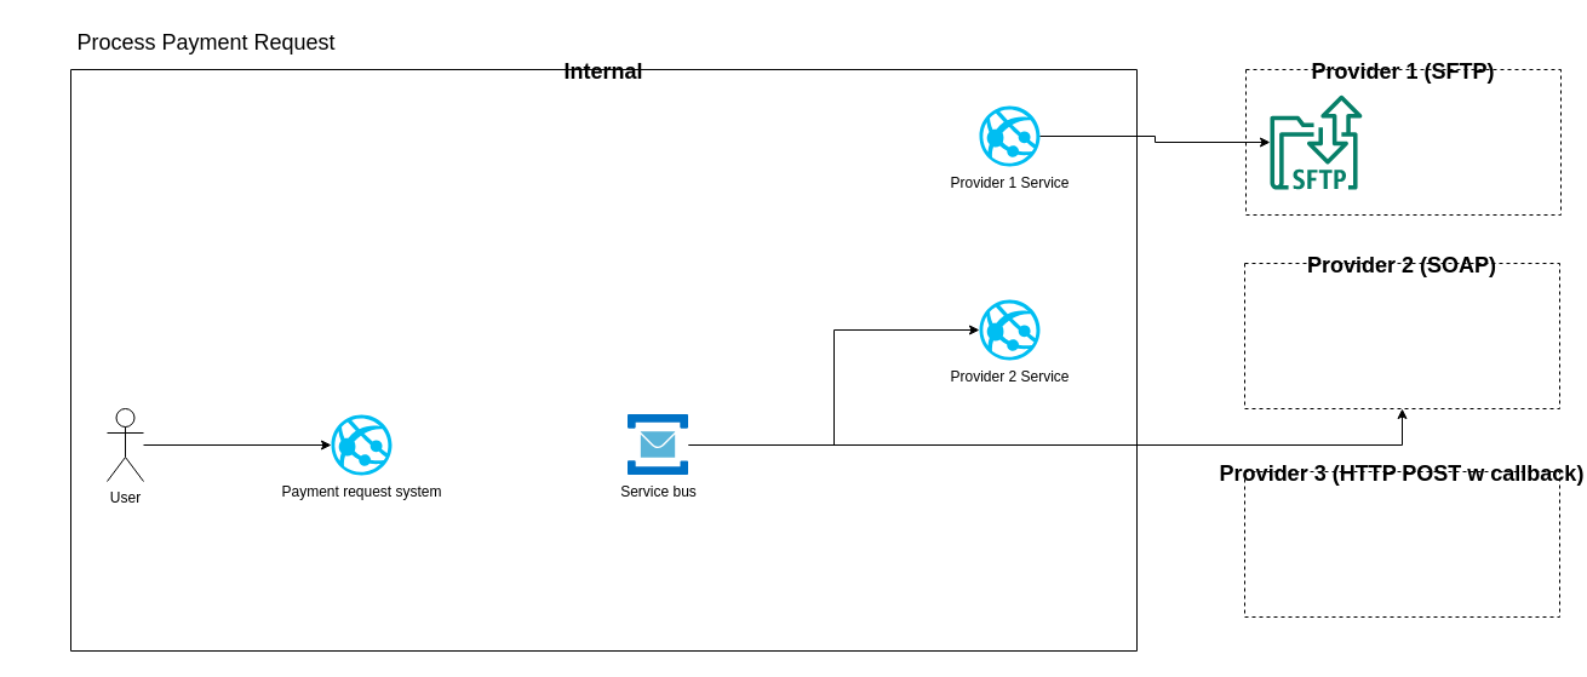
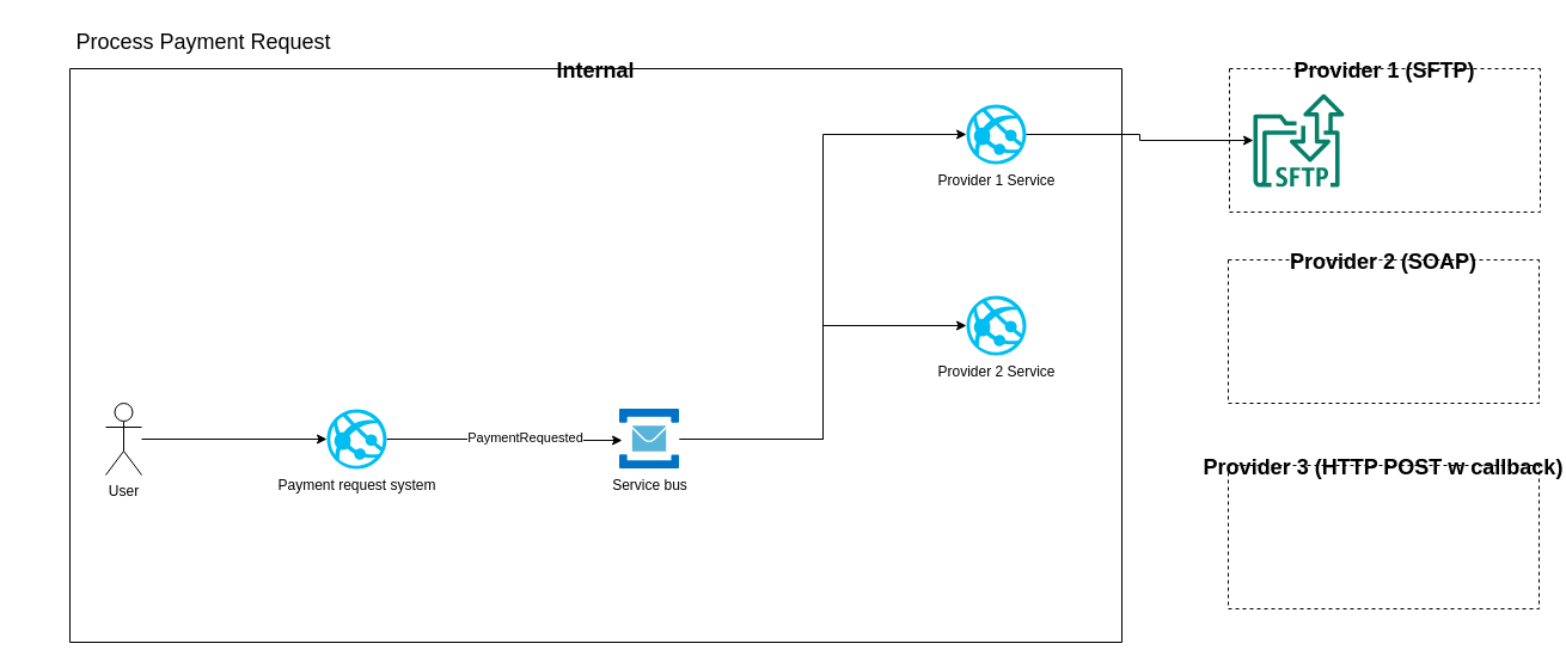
- <mxCell id="12" style="edgeStyle=orthogonalEdgeStyle;rounded=0;orthogonalLoop=1;jettySize=auto;html=1;" edge="1" parent="6" source="14" target="4"><mxGeometry relative="1" as="geometry" /></mxCell>
+ <mxCell id="12" style="edgeStyle=orthogonalEdgeStyle;rounded=0;orthogonalLoop=1;jettySize=auto;html=1;entryX=0;entryY=0.5;entryDx=0;entryDy=0;entryPerimeter=0;" edge="1" parent="6" source="14" target="16"><mxGeometry relative="1" as="geometry" /></mxCell>
+ <mxCell id="7" style="edgeStyle=orthogonalEdgeStyle;rounded=0;orthogonalLoop=1;jettySize=auto;html=1;entryX=0.04;entryY=0.52;entryDx=0;entryDy=0;entryPerimeter=0;" edge="1" parent="6" source="9" target="14"><mxGeometry relative="1" as="geometry"><Array as="points"><mxPoint x="340" y="310" /></Array></mxGeometry></mxCell>
+ <mxCell id="8" value="PaymentRequested" style="edgeLabel;html=1;align=center;verticalAlign=middle;resizable=0;points=[];" vertex="1" connectable="0" parent="7"><mxGeometry x="0.167" y="3" relative="1" as="geometry"><mxPoint as="offset" /></mxGeometry></mxCell>
